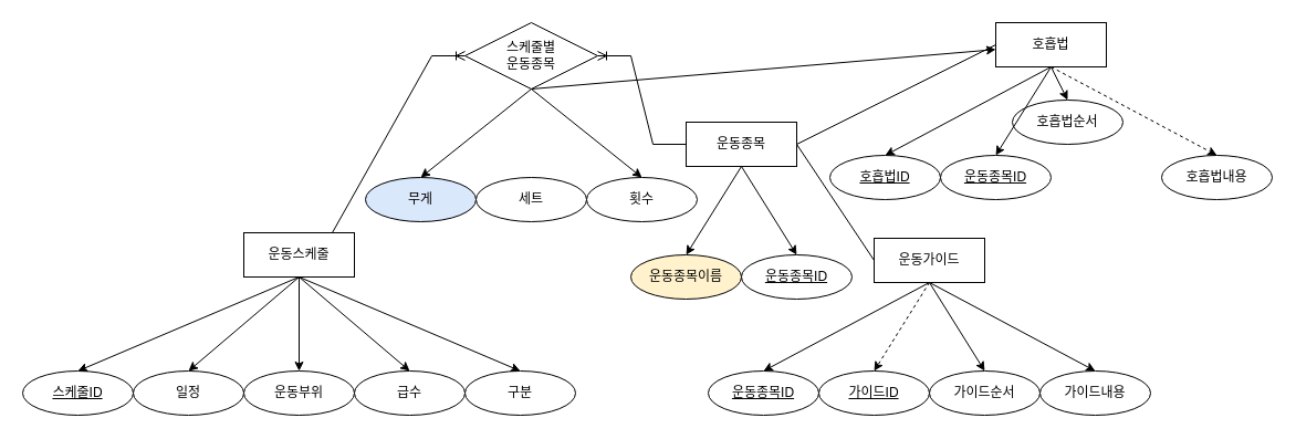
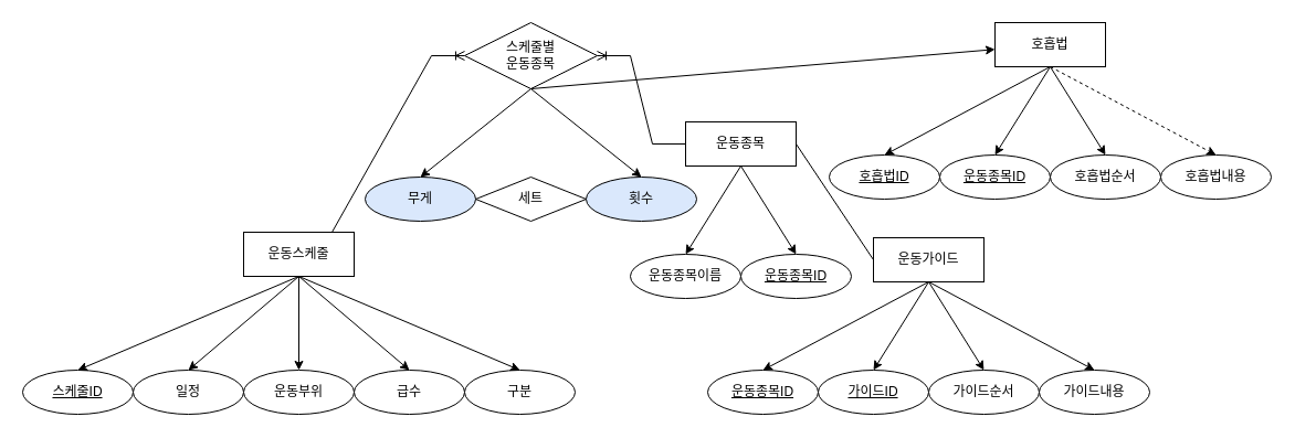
- <mxCell id="51" value="" style="endArrow=none;html=1;rounded=0;entryX=0;entryY=0.5;entryDx=0;entryDy=0;exitX=1;exitY=0.5;exitDx=0;exitDy=0;" edge="1" parent="1" source="6" target="42"><mxGeometry relative="1" as="geometry"><mxPoint x="622.5" y="200" as="sourcePoint" /><mxPoint x="782.5" y="200" as="targetPoint" /></mxGeometry></mxCell>
- <mxCell id="44" value="호흡법순서" style="ellipse;whiteSpace=wrap;html=1;align=center;" vertex="1" parent="41"><mxGeometry x="165" y="70" width="100" height="40" as="geometry" /></mxCell>
+ <mxCell id="44" value="호흡법순서" style="ellipse;whiteSpace=wrap;html=1;align=center;" vertex="1" parent="41"><mxGeometry x="200" y="120" width="100" height="40" as="geometry" /></mxCell>
- <mxCell id="24" value="세트" style="ellipse;whiteSpace=wrap;html=1;align=center;" vertex="1" parent="22"><mxGeometry x="100" y="140" width="100" height="40" as="geometry" /></mxCell>
+ <mxCell id="24" value="세트" style="rhombus;whiteSpace=wrap;html=1;align=center;" vertex="1" parent="22"><mxGeometry x="100" y="140" width="100" height="40" as="geometry" /></mxCell>
- <mxCell id="26" value="횟수" style="ellipse;whiteSpace=wrap;html=1;align=center;" vertex="1" parent="22"><mxGeometry x="200" y="140" width="100" height="40" as="geometry" /></mxCell>
+ <mxCell id="26" value="횟수" style="ellipse;whiteSpace=wrap;html=1;align=center;fillColor=#dae8fc;" vertex="1" parent="22"><mxGeometry x="200" y="140" width="100" height="40" as="geometry" /></mxCell>
- <mxCell id="5" value="운동종목이름" style="ellipse;whiteSpace=wrap;html=1;align=center;fillColor=#fff2cc;" vertex="1" parent="4"><mxGeometry y="120" width="100" height="40" as="geometry" /></mxCell>
+ <mxCell id="5" value="운동종목이름" style="ellipse;whiteSpace=wrap;html=1;align=center;" vertex="1" parent="4"><mxGeometry y="120" width="100" height="40" as="geometry" /></mxCell>
- <mxCell id="38" value="" style="endArrow=classic;html=1;rounded=0;exitX=0.5;exitY=1;exitDx=0;exitDy=0;entryX=0.5;entryY=0;entryDx=0;entryDy=0;dashed=1;" edge="1" parent="31" source="32" target="33"><mxGeometry width="50" height="50" relative="1" as="geometry"><mxPoint x="70" y="-85" as="sourcePoint" /><mxPoint x="150" y="5" as="targetPoint" /></mxGeometry></mxCell>
+ <mxCell id="38" value="" style="endArrow=classic;html=1;rounded=0;exitX=0.5;exitY=1;exitDx=0;exitDy=0;entryX=0.5;entryY=0;entryDx=0;entryDy=0;" edge="1" parent="31" source="32" target="33"><mxGeometry width="50" height="50" relative="1" as="geometry"><mxPoint x="70" y="-85" as="sourcePoint" /><mxPoint x="150" y="5" as="targetPoint" /></mxGeometry></mxCell>
